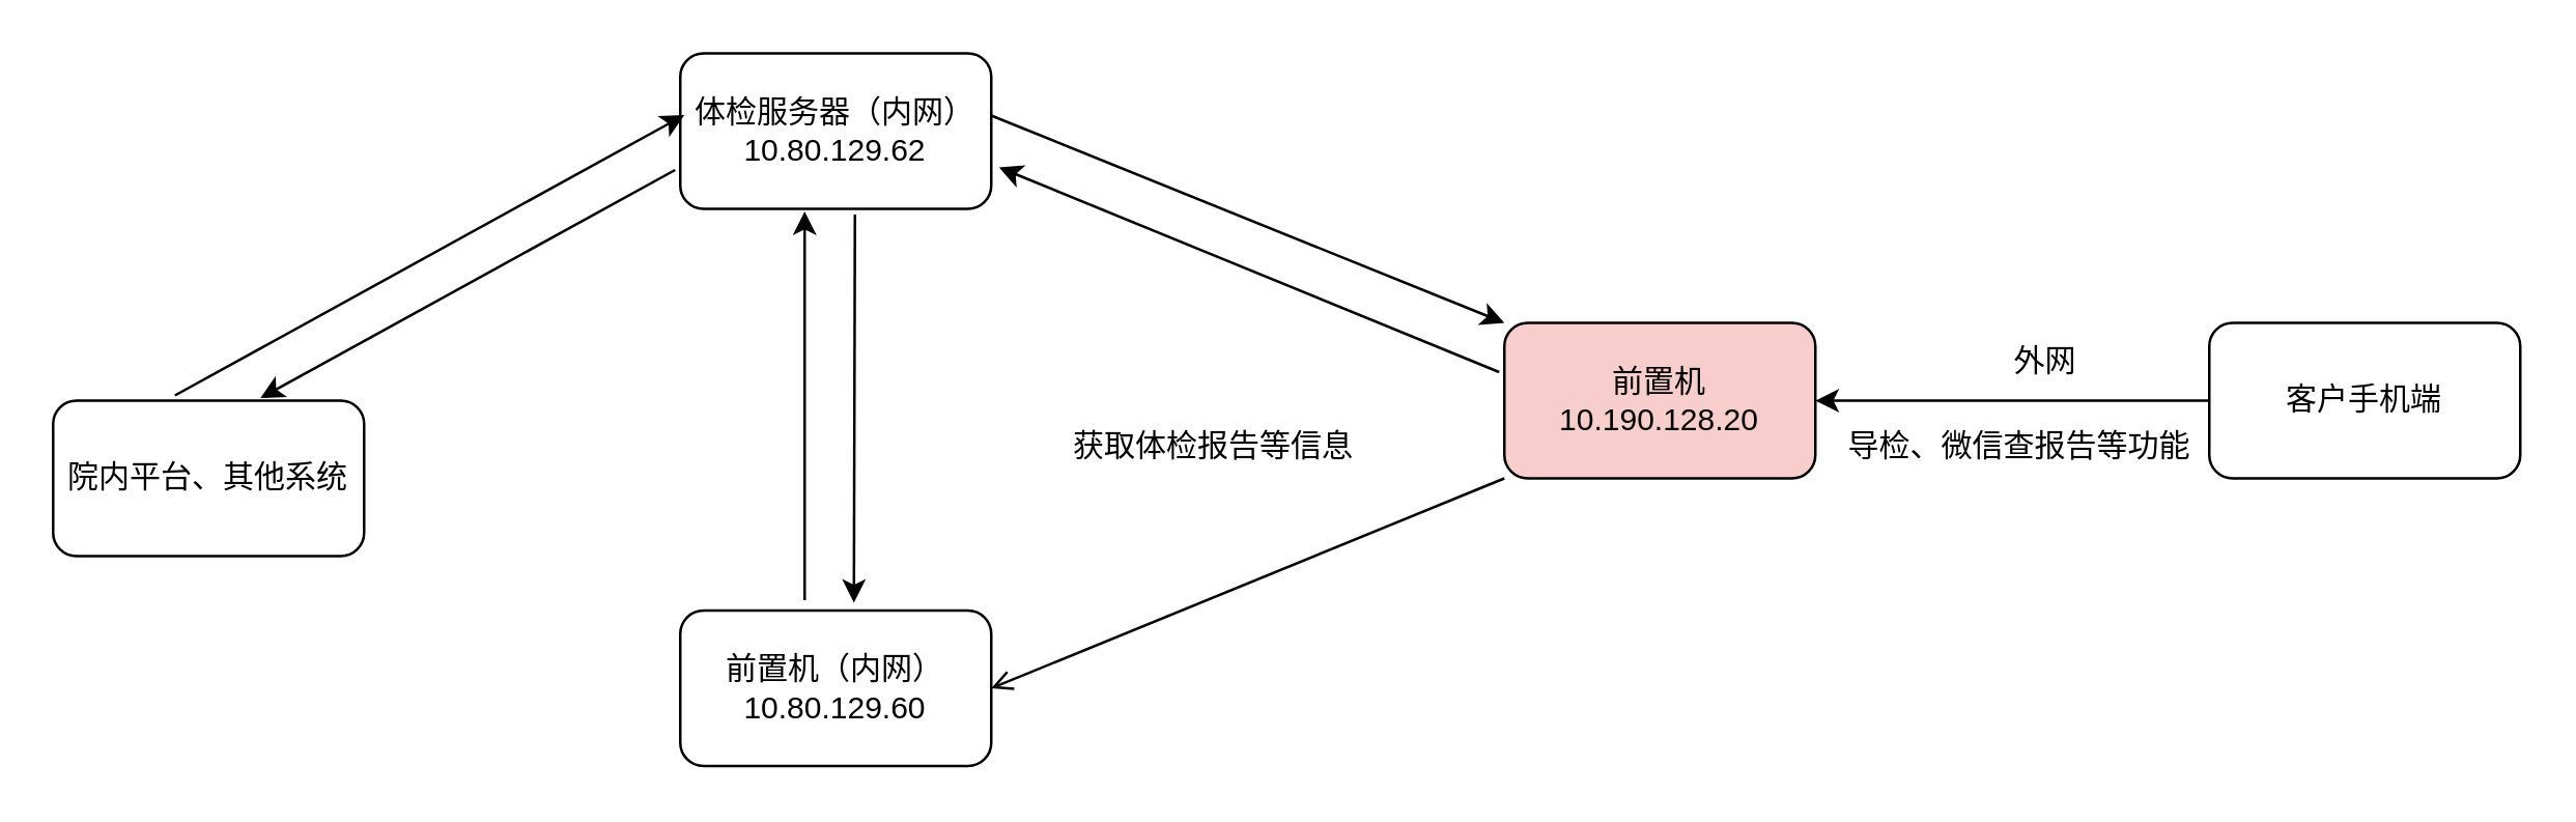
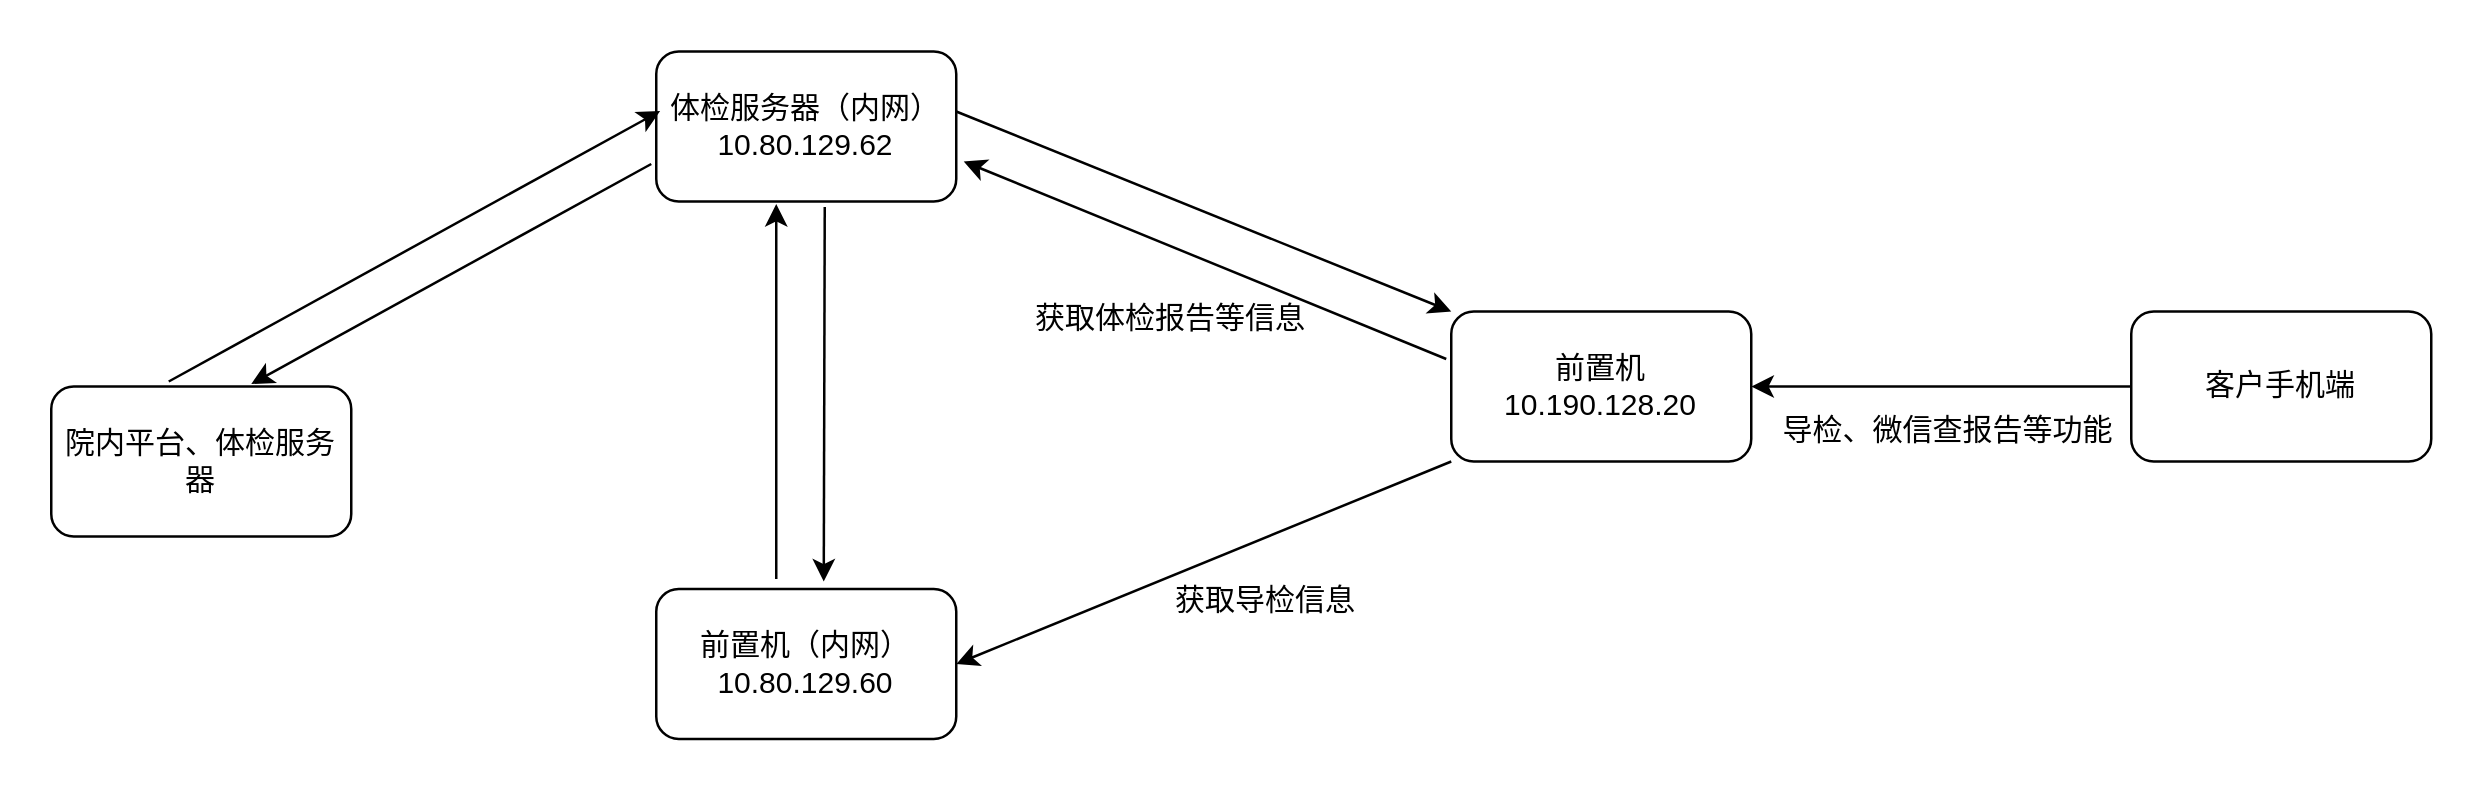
- <mxCell id="11" value="外网" style="text;html=1;align=center;verticalAlign=middle;whiteSpace=wrap;rounded=0;" vertex="1" parent="1"><mxGeometry x="759" y="124" width="60" height="30" as="geometry" /></mxCell>
- <mxCell id="4" value="前置机&lt;div&gt;10.190.128.20&lt;/div&gt;" style="rounded=1;whiteSpace=wrap;html=1;fillColor=#f8cecc;" vertex="1" parent="1"><mxGeometry x="580" y="124" width="120" height="60" as="geometry" /></mxCell>
+ <mxCell id="4" value="前置机&lt;div&gt;10.190.128.20&lt;/div&gt;" style="rounded=1;whiteSpace=wrap;html=1;" vertex="1" parent="1"><mxGeometry x="580" y="124" width="120" height="60" as="geometry" /></mxCell>
- <mxCell id="9" value="获取体检报告等信息" style="text;html=1;align=center;verticalAlign=middle;whiteSpace=wrap;rounded=0;" vertex="1" parent="1"><mxGeometry x="408" y="157" width="120" height="30" as="geometry" /></mxCell>
+ <mxCell id="9" value="获取体检报告等信息" style="text;html=1;align=center;verticalAlign=middle;whiteSpace=wrap;rounded=0;" vertex="1" parent="1"><mxGeometry x="408" y="112" width="120" height="30" as="geometry" /></mxCell>
- <mxCell id="14" value="院内平台、其他系统" style="rounded=1;whiteSpace=wrap;html=1;" vertex="1" parent="1"><mxGeometry x="20" y="154" width="120" height="60" as="geometry" /></mxCell>
+ <mxCell id="14" value="院内平台、体检服务器" style="rounded=1;whiteSpace=wrap;html=1;" vertex="1" parent="1"><mxGeometry x="20" y="154" width="120" height="60" as="geometry" /></mxCell>
+ <mxCell id="6" value="获取导检信息" style="text;html=1;align=center;verticalAlign=middle;whiteSpace=wrap;rounded=0;" vertex="1" parent="1"><mxGeometry x="463" y="225" width="86" height="30" as="geometry" /></mxCell>
- <mxCell id="5" value="" style="endArrow=open;html=1;rounded=0;entryX=1;entryY=0.5;entryDx=0;entryDy=0;exitX=0;exitY=1;exitDx=0;exitDy=0;" edge="1" parent="1" source="4" target="3"><mxGeometry width="50" height="50" relative="1" as="geometry"><mxPoint x="621" y="238" as="sourcePoint" /><mxPoint x="671" y="188" as="targetPoint" /></mxGeometry></mxCell>
+ <mxCell id="5" value="" style="endArrow=classic;html=1;rounded=0;entryX=1;entryY=0.5;entryDx=0;entryDy=0;exitX=0;exitY=1;exitDx=0;exitDy=0;" edge="1" parent="1" source="4" target="3"><mxGeometry width="50" height="50" relative="1" as="geometry"><mxPoint x="621" y="238" as="sourcePoint" /><mxPoint x="671" y="188" as="targetPoint" /></mxGeometry></mxCell>
